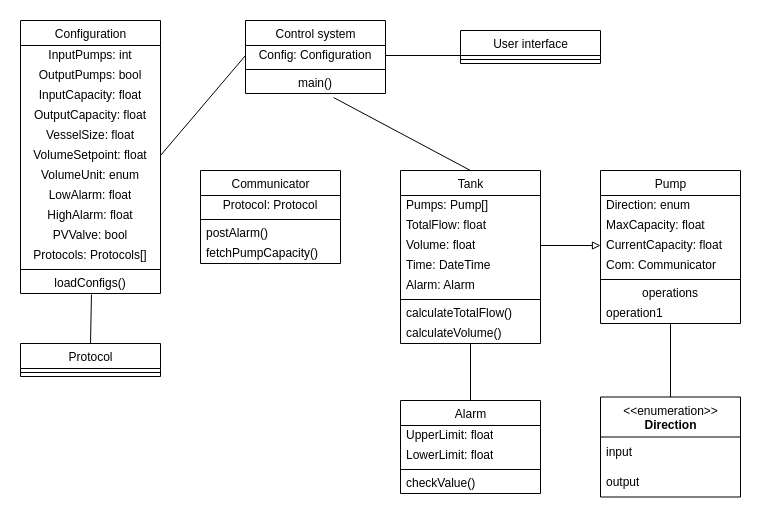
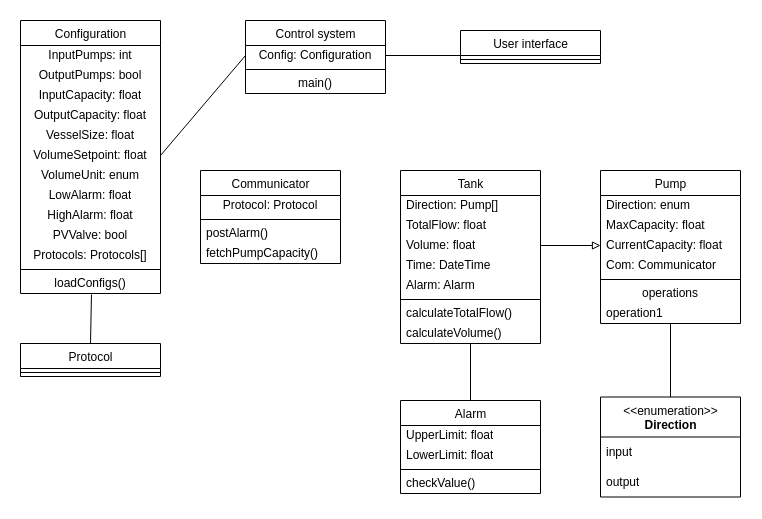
- <mxCell id="6" style="edgeStyle=none;html=1;exitX=0.5;exitY=0;exitDx=0;exitDy=0;entryX=0.629;entryY=1.2;entryDx=0;entryDy=0;entryPerimeter=0;endArrow=none;endFill=0;" edge="1" parent="1" source="7" target="5"><mxGeometry relative="1" as="geometry" /></mxCell>
- <mxCell id="8" value="Pumps: Pump[]" style="text;html=1;strokeColor=none;fillColor=none;align=left;verticalAlign=middle;spacingLeft=4;spacingRight=4;overflow=hidden;rotatable=0;points=[[0,0.5],[1,0.5]];portConstraint=eastwest;" vertex="1" parent="7"><mxGeometry y="25" width="140" height="20" as="geometry" /></mxCell>
+ <mxCell id="8" value="Direction: Pump[]" style="text;html=1;strokeColor=none;fillColor=none;align=left;verticalAlign=middle;spacingLeft=4;spacingRight=4;overflow=hidden;rotatable=0;points=[[0,0.5],[1,0.5]];portConstraint=eastwest;" vertex="1" parent="7"><mxGeometry y="25" width="140" height="20" as="geometry" /></mxCell>
